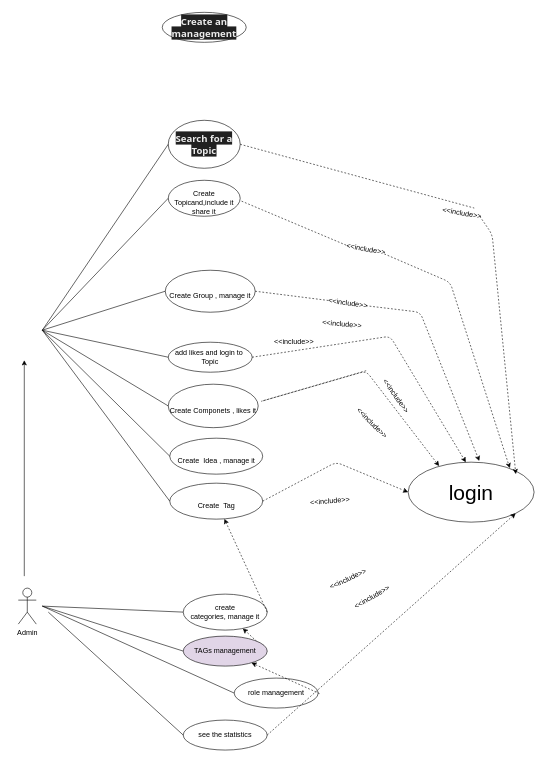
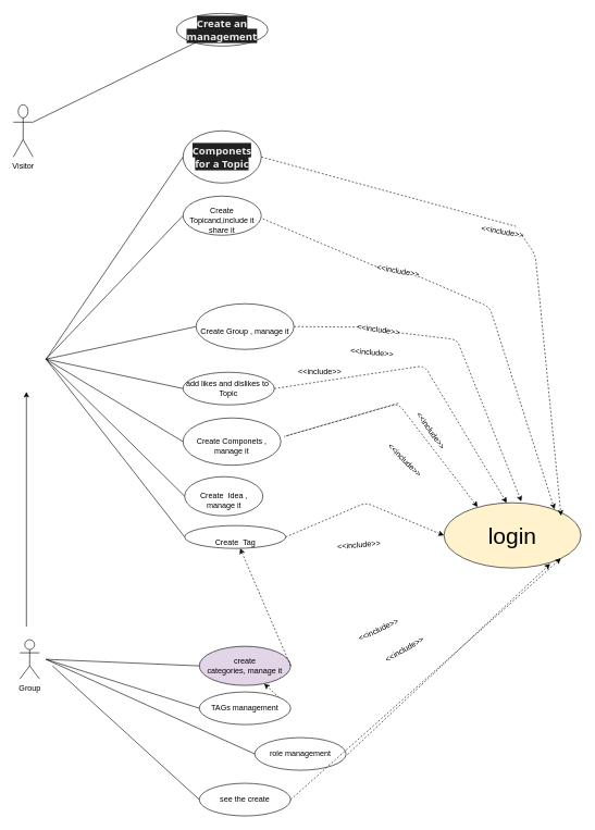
+ <mxCell id="37" value="" style="endArrow=none;html=1;fontSize=22;entryX=1;entryY=0.333;entryDx=0;entryDy=0;entryPerimeter=0;" edge="1" parent="1" source="36" target="35"><mxGeometry width="50" height="50" relative="1" as="geometry"><mxPoint x="320" y="420" as="sourcePoint" /><mxPoint x="80" y="560" as="targetPoint" /></mxGeometry></mxCell>
+ <mxCell id="35" value="Visitor" style="shape=umlActor;verticalLabelPosition=bottom;verticalAlign=top;html=1;" parent="1" vertex="1"><mxGeometry x="20" y="160" width="30" height="80" as="geometry" /></mxCell>
- <mxCell id="38" value="&lt;span style=&quot;border: 0px solid rgb(227, 227, 227); box-sizing: border-box; --tw-border-spacing-x: 0; --tw-border-spacing-y: 0; --tw-translate-x: 0; --tw-translate-y: 0; --tw-rotate: 0; --tw-skew-x: 0; --tw-skew-y: 0; --tw-scale-x: 1; --tw-scale-y: 1; --tw-pan-x: ; --tw-pan-y: ; --tw-pinch-zoom: ; --tw-scroll-snap-strictness: proximity; --tw-gradient-from-position: ; --tw-gradient-via-position: ; --tw-gradient-to-position: ; --tw-ordinal: ; --tw-slashed-zero: ; --tw-numeric-figure: ; --tw-numeric-spacing: ; --tw-numeric-fraction: ; --tw-ring-inset: ; --tw-ring-offset-width: 0px; --tw-ring-offset-color: #fff; --tw-ring-color: rgba(69,89,164,.5); --tw-ring-offset-shadow: 0 0 transparent; --tw-ring-shadow: 0 0 transparent; --tw-shadow: 0 0 transparent; --tw-shadow-colored: 0 0 transparent; --tw-blur: ; --tw-brightness: ; --tw-contrast: ; --tw-grayscale: ; --tw-hue-rotate: ; --tw-invert: ; --tw-saturate: ; --tw-sepia: ; --tw-drop-shadow: ; --tw-backdrop-blur: ; --tw-backdrop-brightness: ; --tw-backdrop-contrast: ; --tw-backdrop-grayscale: ; --tw-backdrop-hue-rotate: ; --tw-backdrop-invert: ; --tw-backdrop-opacity: ; --tw-backdrop-saturate: ; --tw-backdrop-sepia: ; --tw-contain-size: ; --tw-contain-layout: ; --tw-contain-paint: ; --tw-contain-style: ; font-weight: 600; color: rgb(236, 236, 236); font-family: Söhne, ui-sans-serif, system-ui, -apple-system, &amp;quot;Segoe UI&amp;quot;, Roboto, Ubuntu, Cantarell, &amp;quot;Noto Sans&amp;quot;, sans-serif, &amp;quot;Helvetica Neue&amp;quot;, Arial, &amp;quot;Apple Color Emoji&amp;quot;, &amp;quot;Segoe UI Emoji&amp;quot;, &amp;quot;Segoe UI Symbol&amp;quot;, &amp;quot;Noto Color Emoji&amp;quot;; font-size: 16px; text-align: left; background-color: rgb(33, 33, 33);&quot;&gt;Search for a Topic&lt;/span&gt;" style="ellipse;whiteSpace=wrap;html=1;" vertex="1" parent="1"><mxGeometry x="280" y="200" width="120" height="80" as="geometry" /></mxCell>
+ <mxCell id="38" value="&lt;span style=&quot;border: 0px solid rgb(227, 227, 227); box-sizing: border-box; --tw-border-spacing-x: 0; --tw-border-spacing-y: 0; --tw-translate-x: 0; --tw-translate-y: 0; --tw-rotate: 0; --tw-skew-x: 0; --tw-skew-y: 0; --tw-scale-x: 1; --tw-scale-y: 1; --tw-pan-x: ; --tw-pan-y: ; --tw-pinch-zoom: ; --tw-scroll-snap-strictness: proximity; --tw-gradient-from-position: ; --tw-gradient-via-position: ; --tw-gradient-to-position: ; --tw-ordinal: ; --tw-slashed-zero: ; --tw-numeric-figure: ; --tw-numeric-spacing: ; --tw-numeric-fraction: ; --tw-ring-inset: ; --tw-ring-offset-width: 0px; --tw-ring-offset-color: #fff; --tw-ring-color: rgba(69,89,164,.5); --tw-ring-offset-shadow: 0 0 transparent; --tw-ring-shadow: 0 0 transparent; --tw-shadow: 0 0 transparent; --tw-shadow-colored: 0 0 transparent; --tw-blur: ; --tw-brightness: ; --tw-contrast: ; --tw-grayscale: ; --tw-hue-rotate: ; --tw-invert: ; --tw-saturate: ; --tw-sepia: ; --tw-drop-shadow: ; --tw-backdrop-blur: ; --tw-backdrop-brightness: ; --tw-backdrop-contrast: ; --tw-backdrop-grayscale: ; --tw-backdrop-hue-rotate: ; --tw-backdrop-invert: ; --tw-backdrop-opacity: ; --tw-backdrop-saturate: ; --tw-backdrop-sepia: ; --tw-contain-size: ; --tw-contain-layout: ; --tw-contain-paint: ; --tw-contain-style: ; font-weight: 600; color: rgb(236, 236, 236); font-family: Söhne, ui-sans-serif, system-ui, -apple-system, &amp;quot;Segoe UI&amp;quot;, Roboto, Ubuntu, Cantarell, &amp;quot;Noto Sans&amp;quot;, sans-serif, &amp;quot;Helvetica Neue&amp;quot;, Arial, &amp;quot;Apple Color Emoji&amp;quot;, &amp;quot;Segoe UI Emoji&amp;quot;, &amp;quot;Segoe UI Symbol&amp;quot;, &amp;quot;Noto Color Emoji&amp;quot;; font-size: 16px; text-align: left; background-color: rgb(33, 33, 33);&quot;&gt;Componets for a Topic&lt;/span&gt;" style="ellipse;whiteSpace=wrap;html=1;" vertex="1" parent="1"><mxGeometry x="280" y="200" width="120" height="80" as="geometry" /></mxCell>
- <mxCell id="4" value="&lt;br&gt;Create Group , manage it" style="ellipse;whiteSpace=wrap;html=1;" parent="1" vertex="1"><mxGeometry x="275" y="450" width="150" height="70" as="geometry" /></mxCell>
+ <mxCell id="4" value="&lt;br&gt;Create Group , manage it" style="ellipse;whiteSpace=wrap;html=1;" parent="1" vertex="1"><mxGeometry x="300" y="465" width="150" height="70" as="geometry" /></mxCell>
- <mxCell id="5" value="add likes and login to&amp;nbsp;&lt;br&gt;Topic" style="ellipse;whiteSpace=wrap;html=1;" parent="1" vertex="1"><mxGeometry x="280" y="570" width="140" height="50" as="geometry" /></mxCell>
+ <mxCell id="5" value="add likes and dislikes to&amp;nbsp;&lt;br&gt;Topic" style="ellipse;whiteSpace=wrap;html=1;" parent="1" vertex="1"><mxGeometry x="280" y="570" width="140" height="50" as="geometry" /></mxCell>
- <mxCell id="14" value="&lt;br&gt;Create Componets , likes it" style="ellipse;whiteSpace=wrap;html=1;fontSize=12;" parent="1" vertex="1"><mxGeometry x="280" y="640" width="150" height="72.5" as="geometry" /></mxCell>
+ <mxCell id="14" value="&lt;br&gt;Create Componets , manage it" style="ellipse;whiteSpace=wrap;html=1;fontSize=12;" parent="1" vertex="1"><mxGeometry x="280" y="640" width="150" height="72.5" as="geometry" /></mxCell>
- <mxCell id="18" value="&lt;br&gt;Create&amp;nbsp; Idea , manage it" style="ellipse;whiteSpace=wrap;html=1;fontSize=12;" parent="1" vertex="1"><mxGeometry x="282.5" y="730" width="155" height="60" as="geometry" /></mxCell>
+ <mxCell id="18" value="&lt;br&gt;Create&amp;nbsp; Idea , manage it" style="ellipse;whiteSpace=wrap;html=1;fontSize=12;" parent="1" vertex="1"><mxGeometry x="282.5" y="730" width="120" height="60" as="geometry" /></mxCell>
- <mxCell id="6" value="&lt;font style=&quot;font-size: 35px;&quot;&gt;login&lt;/font&gt;" style="ellipse;whiteSpace=wrap;html=1;" parent="1" vertex="1"><mxGeometry x="680" y="770" width="210" height="100" as="geometry" /></mxCell>
+ <mxCell id="6" value="&lt;font style=&quot;font-size: 35px;&quot;&gt;login&lt;/font&gt;" style="ellipse;whiteSpace=wrap;html=1;fillColor=#fff2cc;" parent="1" vertex="1"><mxGeometry x="680" y="770" width="210" height="100" as="geometry" /></mxCell>
- <mxCell id="41" value="&lt;br&gt;Create&amp;nbsp; Tag" style="ellipse;whiteSpace=wrap;html=1;fontSize=12;" vertex="1" parent="1"><mxGeometry x="282.5" y="805" width="155" height="60" as="geometry" /></mxCell>
+ <mxCell id="41" value="&lt;br&gt;Create&amp;nbsp; Tag" style="ellipse;whiteSpace=wrap;html=1;fontSize=12;" vertex="1" parent="1"><mxGeometry x="282.5" y="805" width="155" height="35" as="geometry" /></mxCell>
- <mxCell id="16" value="create categories,&amp;nbsp;manage it" style="ellipse;whiteSpace=wrap;html=1;fontSize=12;" parent="1" vertex="1"><mxGeometry x="305" y="990" width="140" height="60" as="geometry" /></mxCell>
+ <mxCell id="16" value="create categories,&amp;nbsp;manage it" style="ellipse;whiteSpace=wrap;html=1;fontSize=12;fillColor=#e1d5e7;" parent="1" vertex="1"><mxGeometry x="305" y="990" width="140" height="60" as="geometry" /></mxCell>
- <mxCell id="13" value="Admin" style="shape=umlActor;verticalLabelPosition=bottom;verticalAlign=top;html=1;" parent="1" vertex="1"><mxGeometry x="30" y="980" width="30" height="60" as="geometry" /></mxCell>
+ <mxCell id="13" value="Group" style="shape=umlActor;verticalLabelPosition=bottom;verticalAlign=top;html=1;" parent="1" vertex="1"><mxGeometry x="30" y="980" width="30" height="60" as="geometry" /></mxCell>
- <mxCell id="17" value="TAGs management" style="ellipse;whiteSpace=wrap;html=1;fontSize=12;fillColor=#e1d5e7;" parent="1" vertex="1"><mxGeometry x="305" y="1060" width="140" height="50" as="geometry" /></mxCell>
+ <mxCell id="17" value="TAGs management" style="ellipse;whiteSpace=wrap;html=1;fontSize=12;" parent="1" vertex="1"><mxGeometry x="305" y="1060" width="140" height="50" as="geometry" /></mxCell>
- <mxCell id="23" value="" style="endArrow=classic;html=1;dashed=1;fontSize=12;exitX=1.016;exitY=0.517;exitDx=0;exitDy=0;exitPerimeter=0;" parent="1" source="22" target="17" edge="1"><mxGeometry width="50" height="50" relative="1" as="geometry"><mxPoint x="480" y="1190" as="sourcePoint" /><mxPoint x="530" y="1140" as="targetPoint" /></mxGeometry></mxCell>
+ <mxCell id="23" value="" style="endArrow=classic;html=1;dashed=1;fontSize=12;exitX=1.016;exitY=0.517;exitDx=0;exitDy=0;exitPerimeter=0;entryX=0.775;entryY=0.936;entryDx=0;entryDy=0;entryPerimeter=0;" parent="1" source="22" target="6" edge="1"><mxGeometry width="50" height="50" relative="1" as="geometry"><mxPoint x="480" y="1190" as="sourcePoint" /><mxPoint x="530" y="1140" as="targetPoint" /></mxGeometry></mxCell>
- <mxCell id="44" value="see the statistics" style="ellipse;whiteSpace=wrap;html=1;fontSize=12;" vertex="1" parent="1"><mxGeometry x="305" y="1200" width="140" height="50" as="geometry" /></mxCell>
+ <mxCell id="44" value="see the create" style="ellipse;whiteSpace=wrap;html=1;fontSize=12;" vertex="1" parent="1"><mxGeometry x="305" y="1200" width="140" height="50" as="geometry" /></mxCell>
